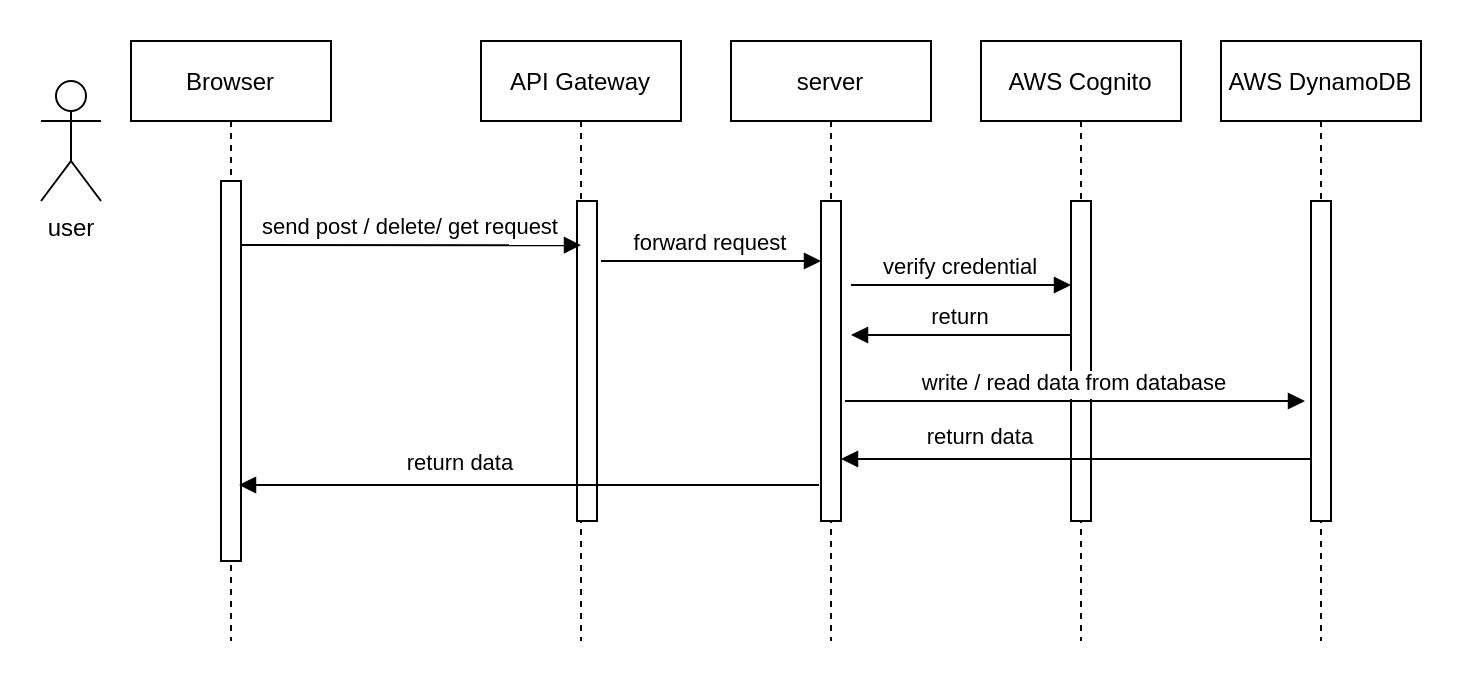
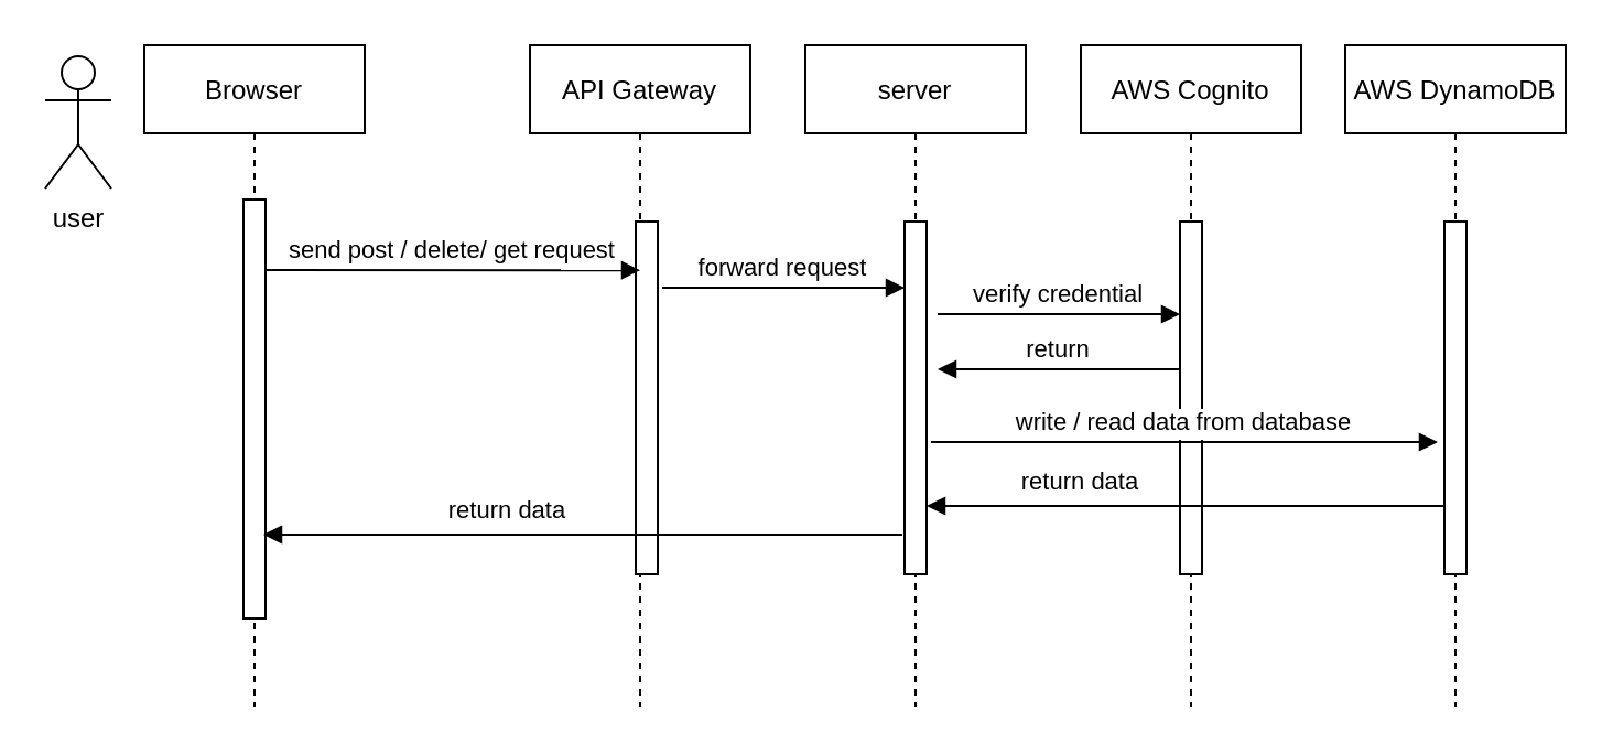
- <mxCell id="6" value="user" style="shape=umlActor;verticalLabelPosition=bottom;verticalAlign=top;html=1;" parent="1" vertex="1"><mxGeometry x="20" y="40" width="30" height="60" as="geometry" /></mxCell>
+ <mxCell id="6" value="user" style="shape=umlActor;verticalLabelPosition=bottom;verticalAlign=top;html=1;" parent="1" vertex="1"><mxGeometry x="20" y="25" width="30" height="60" as="geometry" /></mxCell>
